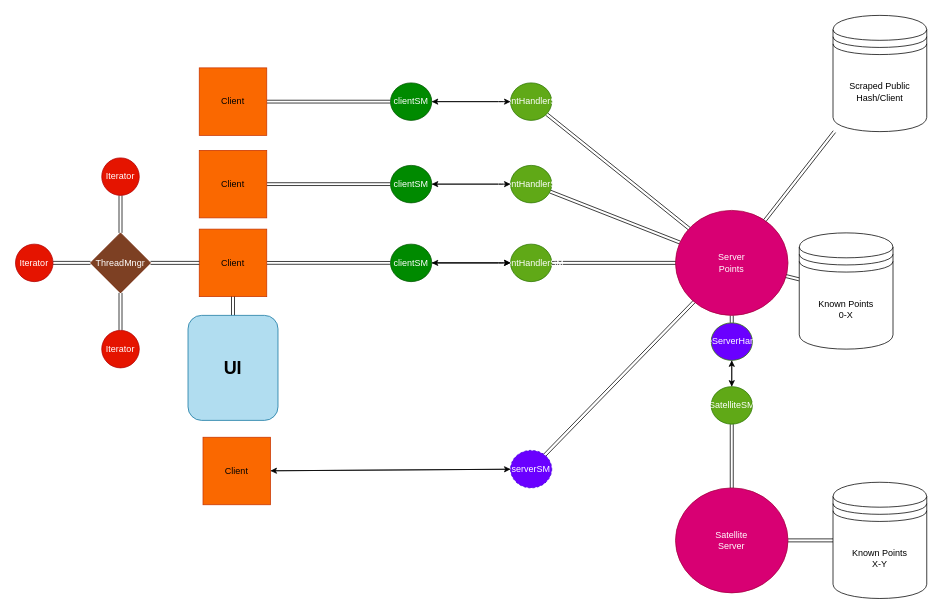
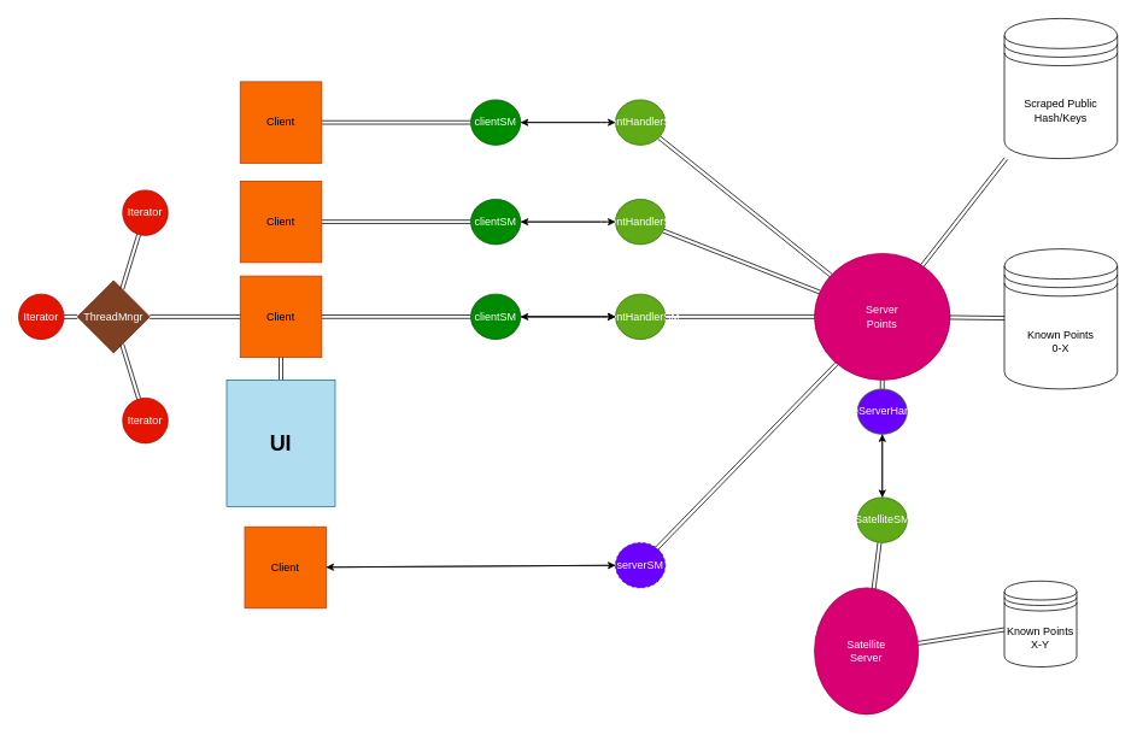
- <mxCell id="42" value="Scraped Public Hash/Client" style="shape=datastore;whiteSpace=wrap;html=1;" parent="1" vertex="1"><mxGeometry x="1110" y="20" width="125" height="155" as="geometry" /></mxCell>
+ <mxCell id="42" value="Scraped Public Hash/Keys" style="shape=datastore;whiteSpace=wrap;html=1;" parent="1" vertex="1"><mxGeometry x="1110" y="20" width="125" height="155" as="geometry" /></mxCell>
- <mxCell id="19" value="ThreadMngr" style="rhombus;whiteSpace=wrap;html=1;fillColor=#7D4023;fontColor=#ffffff;strokeColor=#6D1F00;" parent="1" vertex="1"><mxGeometry x="120" y="310" width="80" height="80" as="geometry" /></mxCell>
+ <mxCell id="19" value="ThreadMngr" style="rhombus;whiteSpace=wrap;html=1;fillColor=#7D4023;fontColor=#ffffff;strokeColor=#6D1F00;" parent="1" vertex="1"><mxGeometry x="85" y="310" width="80" height="80" as="geometry" /></mxCell>
- <mxCell id="40" value="Known Points&lt;br&gt;0-X" style="shape=datastore;whiteSpace=wrap;html=1;" parent="1" vertex="1"><mxGeometry x="1065" y="310" width="125" height="155" as="geometry" /></mxCell>
+ <mxCell id="40" value="Known Points&lt;br&gt;0-X" style="shape=datastore;whiteSpace=wrap;html=1;" parent="1" vertex="1"><mxGeometry x="1110" y="275" width="125" height="155" as="geometry" /></mxCell>
- <mxCell id="27" value="&lt;h1&gt;UI&lt;/h1&gt;" style="whiteSpace=wrap;html=1;fillColor=#b1ddf0;strokeColor=#10739e;rounded=1;" parent="1" vertex="1"><mxGeometry x="250" y="420" width="120" height="140" as="geometry" /></mxCell>
+ <mxCell id="27" value="&lt;h1&gt;UI&lt;/h1&gt;" style="whiteSpace=wrap;html=1;fillColor=#b1ddf0;strokeColor=#10739e;" parent="1" vertex="1"><mxGeometry x="250" y="420" width="120" height="140" as="geometry" /></mxCell>
- <mxCell id="47" value="SatelliteSM" style="ellipse;whiteSpace=wrap;html=1;fillColor=#60a917;fontColor=#ffffff;strokeColor=#2D7600;" parent="1" vertex="1"><mxGeometry x="947.5" y="515" width="55" height="50" as="geometry" /></mxCell>
+ <mxCell id="47" value="SatelliteSM" style="ellipse;whiteSpace=wrap;html=1;fillColor=#60a917;fontColor=#ffffff;strokeColor=#2D7600;" parent="1" vertex="1"><mxGeometry x="947.5" y="550" width="55" height="50" as="geometry" /></mxCell>
- <mxCell id="44" value="Satellite&lt;br&gt;Server" style="ellipse;whiteSpace=wrap;html=1;fillColor=#d80073;fontColor=#ffffff;strokeColor=#A50040;" parent="1" vertex="1"><mxGeometry x="900" y="650" width="150" height="140" as="geometry" /></mxCell>
+ <mxCell id="44" value="Satellite&lt;br&gt;Server" style="ellipse;whiteSpace=wrap;html=1;fillColor=#d80073;fontColor=#ffffff;strokeColor=#A50040;" parent="1" vertex="1"><mxGeometry x="900" y="650" width="115" height="140" as="geometry" /></mxCell>
- <mxCell id="50" value="Known Points&lt;br&gt;X-Y" style="shape=datastore;whiteSpace=wrap;html=1;" parent="1" vertex="1"><mxGeometry x="1110" y="642.5" width="125" height="155" as="geometry" /></mxCell>
+ <mxCell id="50" value="Known Points&lt;br&gt;X-Y" style="shape=datastore;whiteSpace=wrap;html=1;" parent="1" vertex="1"><mxGeometry x="1110" y="642.5" width="80" height="95" as="geometry" /></mxCell>
